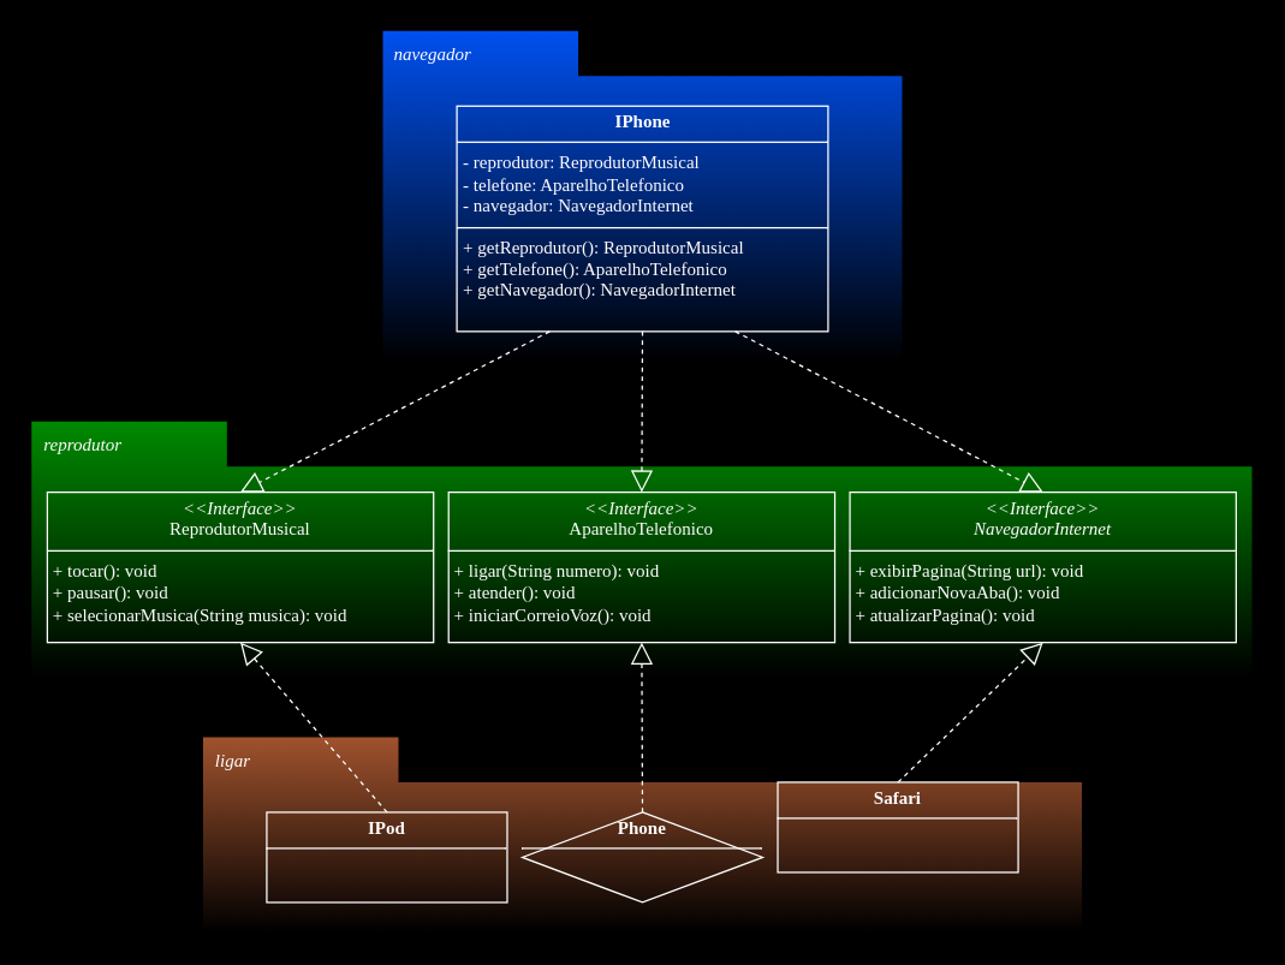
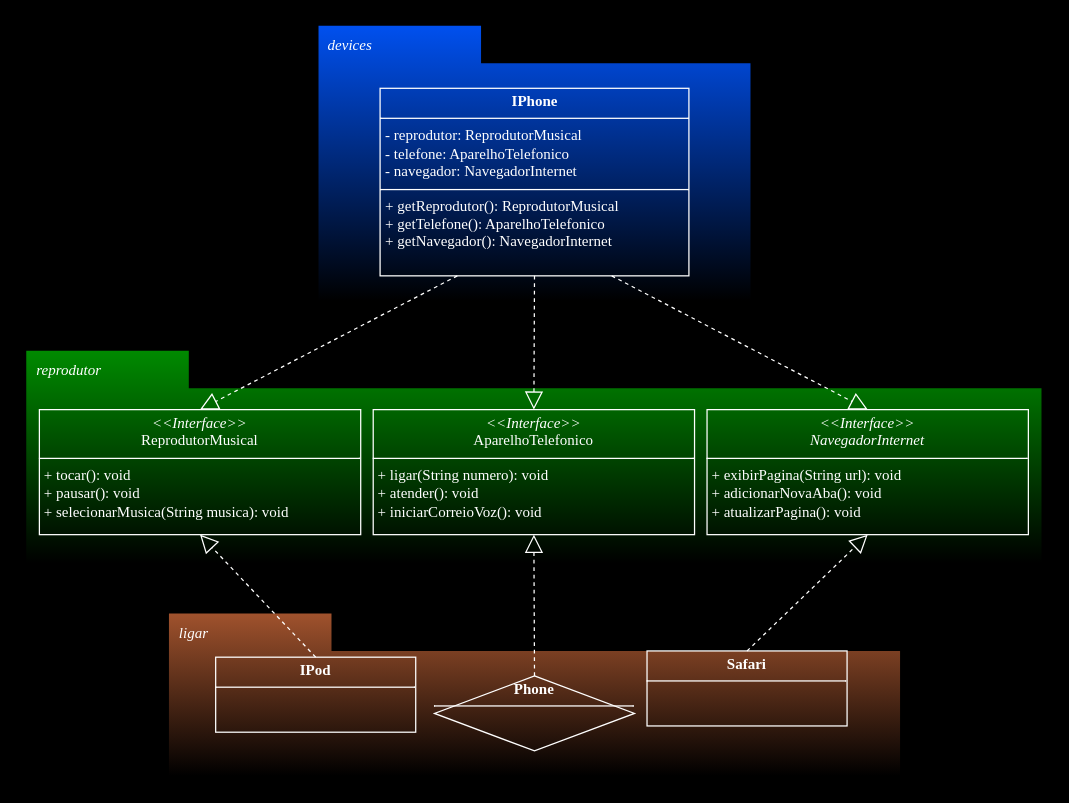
- <mxCell id="2" value="navegador" style="shape=folder;spacingTop=4;tabWidth=130;tabHeight=30;tabPosition=left;fillColor=#0050ef;shadow=0;spacingLeft=8;verticalAlign=top;align=left;textDirection=ltr;spacing=0;fontColor=#ffffff;labelBackgroundColor=none;labelBorderColor=none;textShadow=0;whiteSpace=wrap;html=1;fontStyle=2;horizontal=1;strokeColor=none;gradientColor=default;fontFamily=Comic Sans MS;" vertex="1" parent="1"><mxGeometry x="254.25" y="20" width="345.5" height="220" as="geometry" /></mxCell>
+ <mxCell id="2" value="devices" style="shape=folder;spacingTop=4;tabWidth=130;tabHeight=30;tabPosition=left;fillColor=#0050ef;shadow=0;spacingLeft=8;verticalAlign=top;align=left;textDirection=ltr;spacing=0;fontColor=#ffffff;labelBackgroundColor=none;labelBorderColor=none;textShadow=0;whiteSpace=wrap;html=1;fontStyle=2;horizontal=1;strokeColor=none;gradientColor=default;fontFamily=Comic Sans MS;" vertex="1" parent="1"><mxGeometry x="254.25" y="20" width="345.5" height="220" as="geometry" /></mxCell>
- <mxCell id="8" value="&lt;p style=&quot;margin:0px;margin-top:4px;text-align:center;&quot;&gt;&lt;b&gt;IPod&lt;/b&gt;&lt;/p&gt;&lt;hr size=&quot;1&quot; style=&quot;border-style:solid;&quot;&gt;" style="verticalAlign=top;align=left;overflow=fill;html=1;whiteSpace=wrap;fillColor=none;strokeColor=#FFFFFF;fontColor=#FFFFFF;fontFamily=Comic Sans MS;" vertex="1" parent="1"><mxGeometry x="177" y="540" width="160" height="60" as="geometry" /></mxCell>
+ <mxCell id="8" value="&lt;p style=&quot;margin:0px;margin-top:4px;text-align:center;&quot;&gt;&lt;b&gt;IPod&lt;/b&gt;&lt;/p&gt;&lt;hr size=&quot;1&quot; style=&quot;border-style:solid;&quot;&gt;" style="verticalAlign=top;align=left;overflow=fill;html=1;whiteSpace=wrap;fillColor=none;strokeColor=#FFFFFF;fontColor=#FFFFFF;fontFamily=Comic Sans MS;" vertex="1" parent="1"><mxGeometry x="172" y="525" width="160" height="60" as="geometry" /></mxCell>
